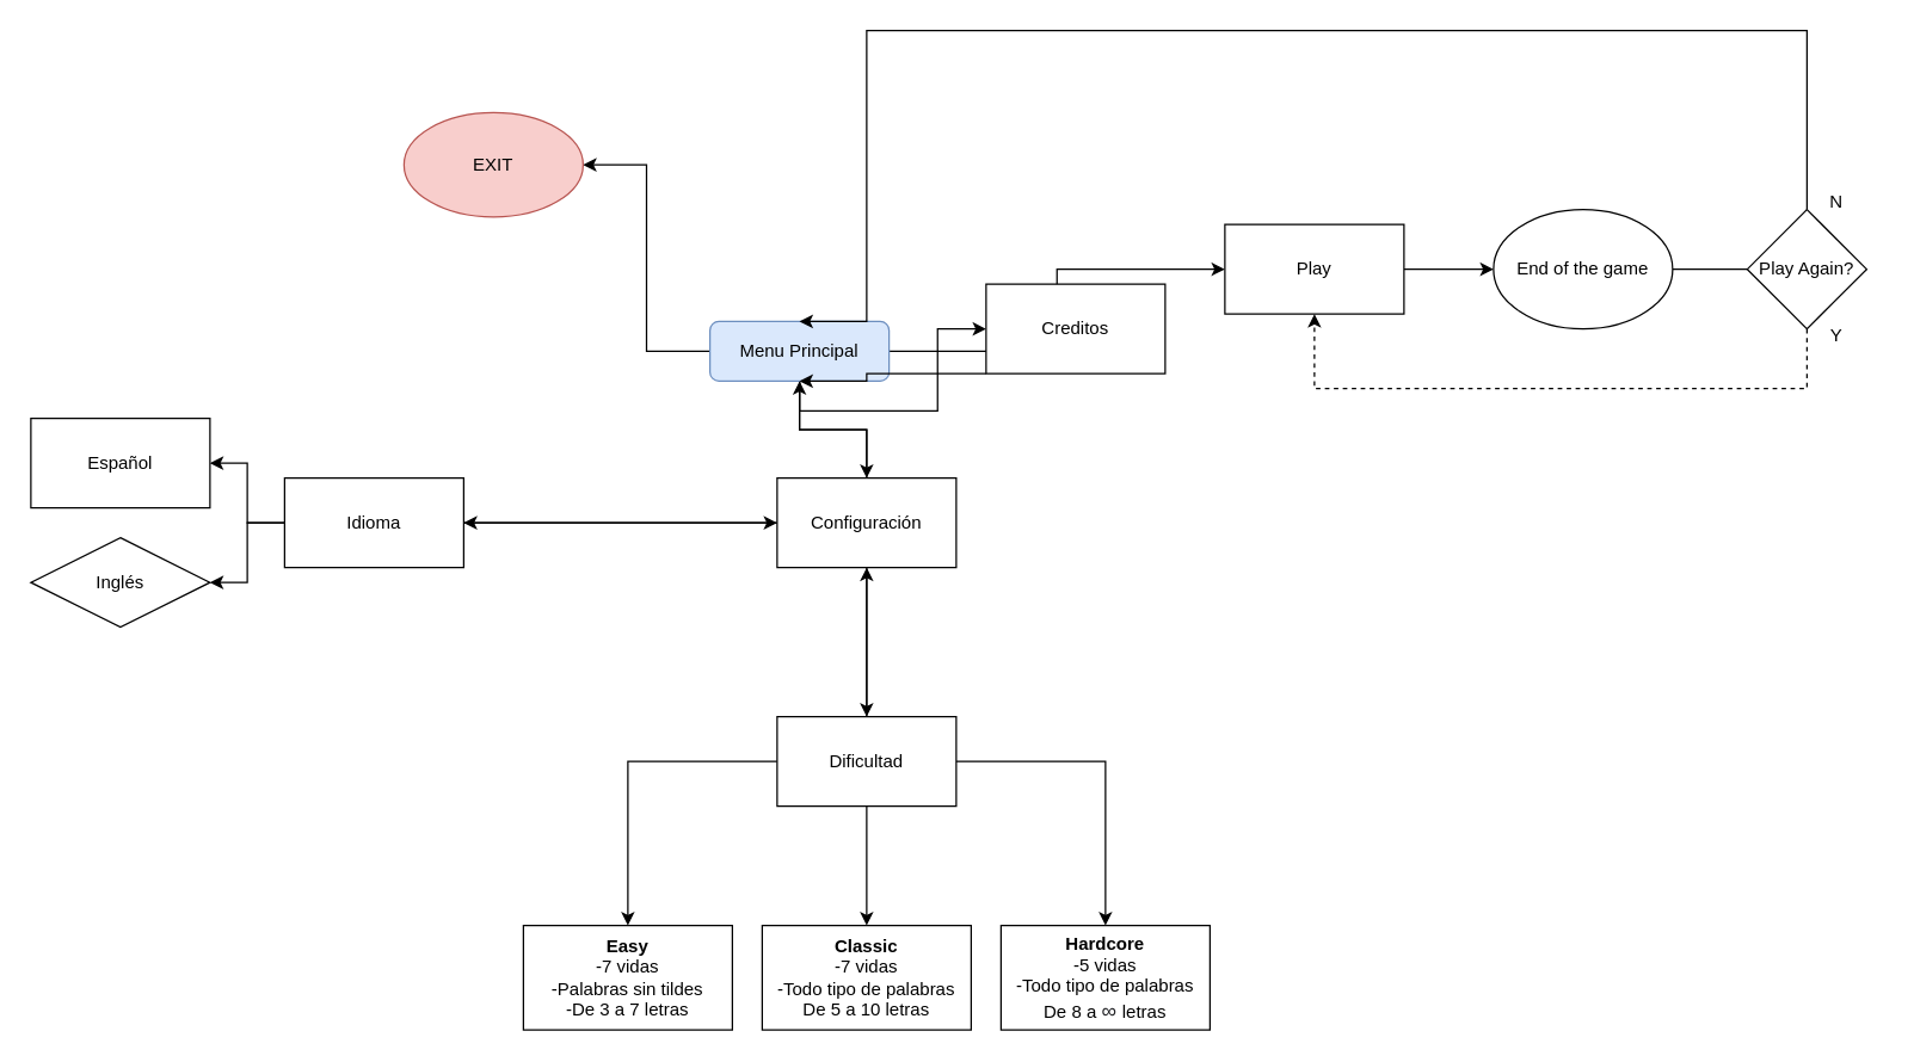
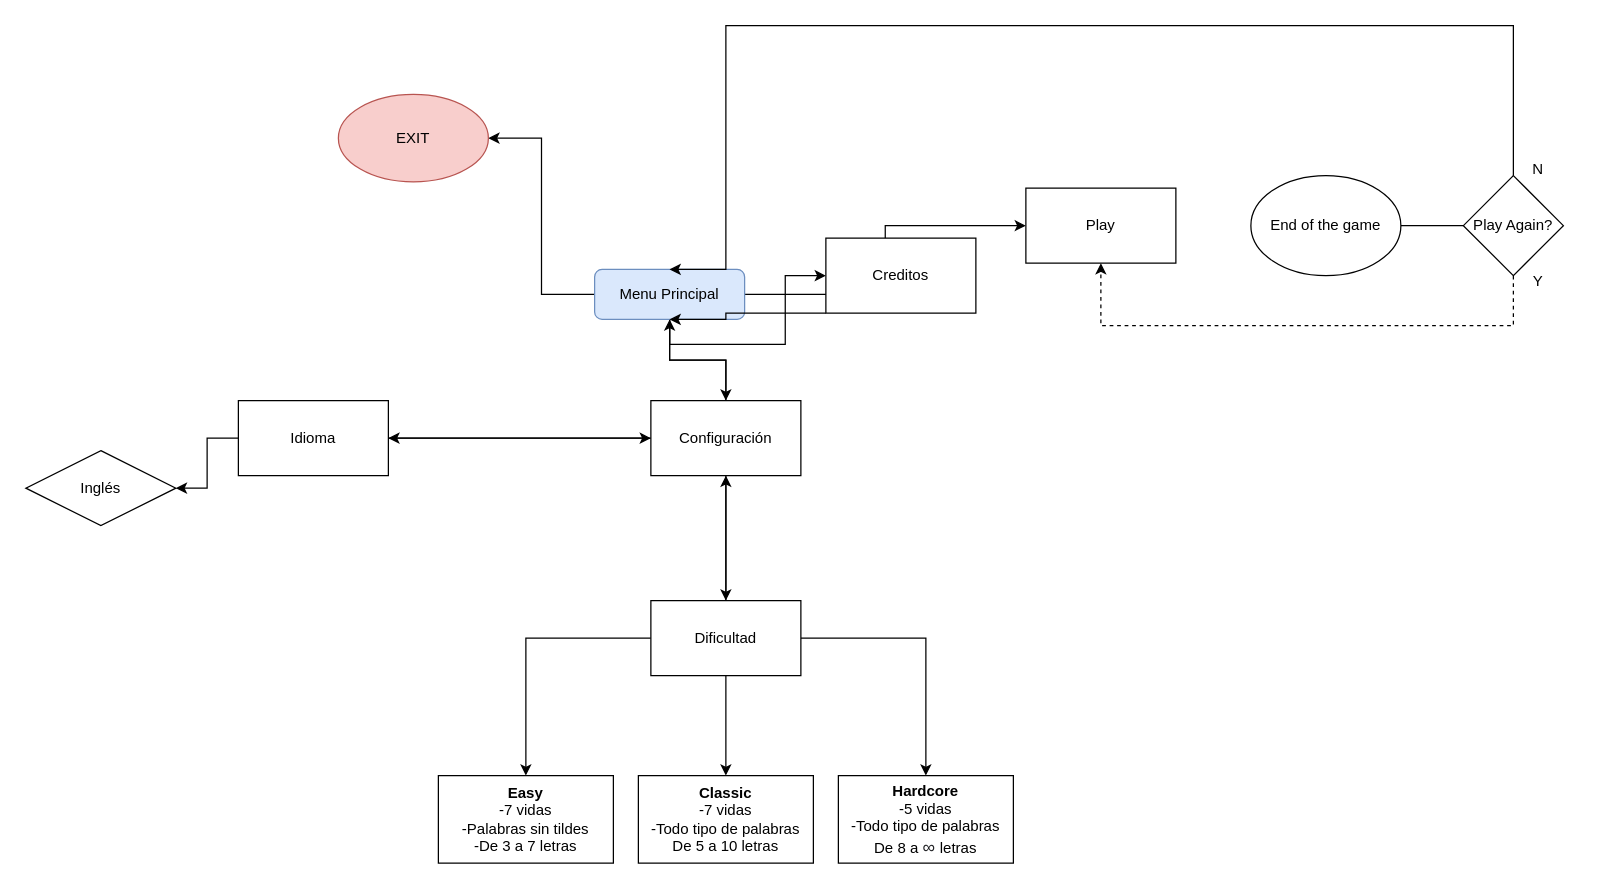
- <mxCell id="27" style="edgeStyle=orthogonalEdgeStyle;rounded=0;orthogonalLoop=1;jettySize=auto;html=1;entryX=0;entryY=0.5;entryDx=0;entryDy=0;" parent="1" source="28" target="30" edge="1"><mxGeometry relative="1" as="geometry" /></mxCell>
- <mxCell id="23" value="Español" style="rounded=0;whiteSpace=wrap;html=1;" parent="1" vertex="1"><mxGeometry x="20" y="280" width="120" height="60" as="geometry" /></mxCell>
- <mxCell id="12" style="edgeStyle=orthogonalEdgeStyle;rounded=0;orthogonalLoop=1;jettySize=auto;html=1;entryX=1;entryY=0.5;entryDx=0;entryDy=0;" parent="1" source="14" target="23" edge="1"><mxGeometry relative="1" as="geometry" /></mxCell>
